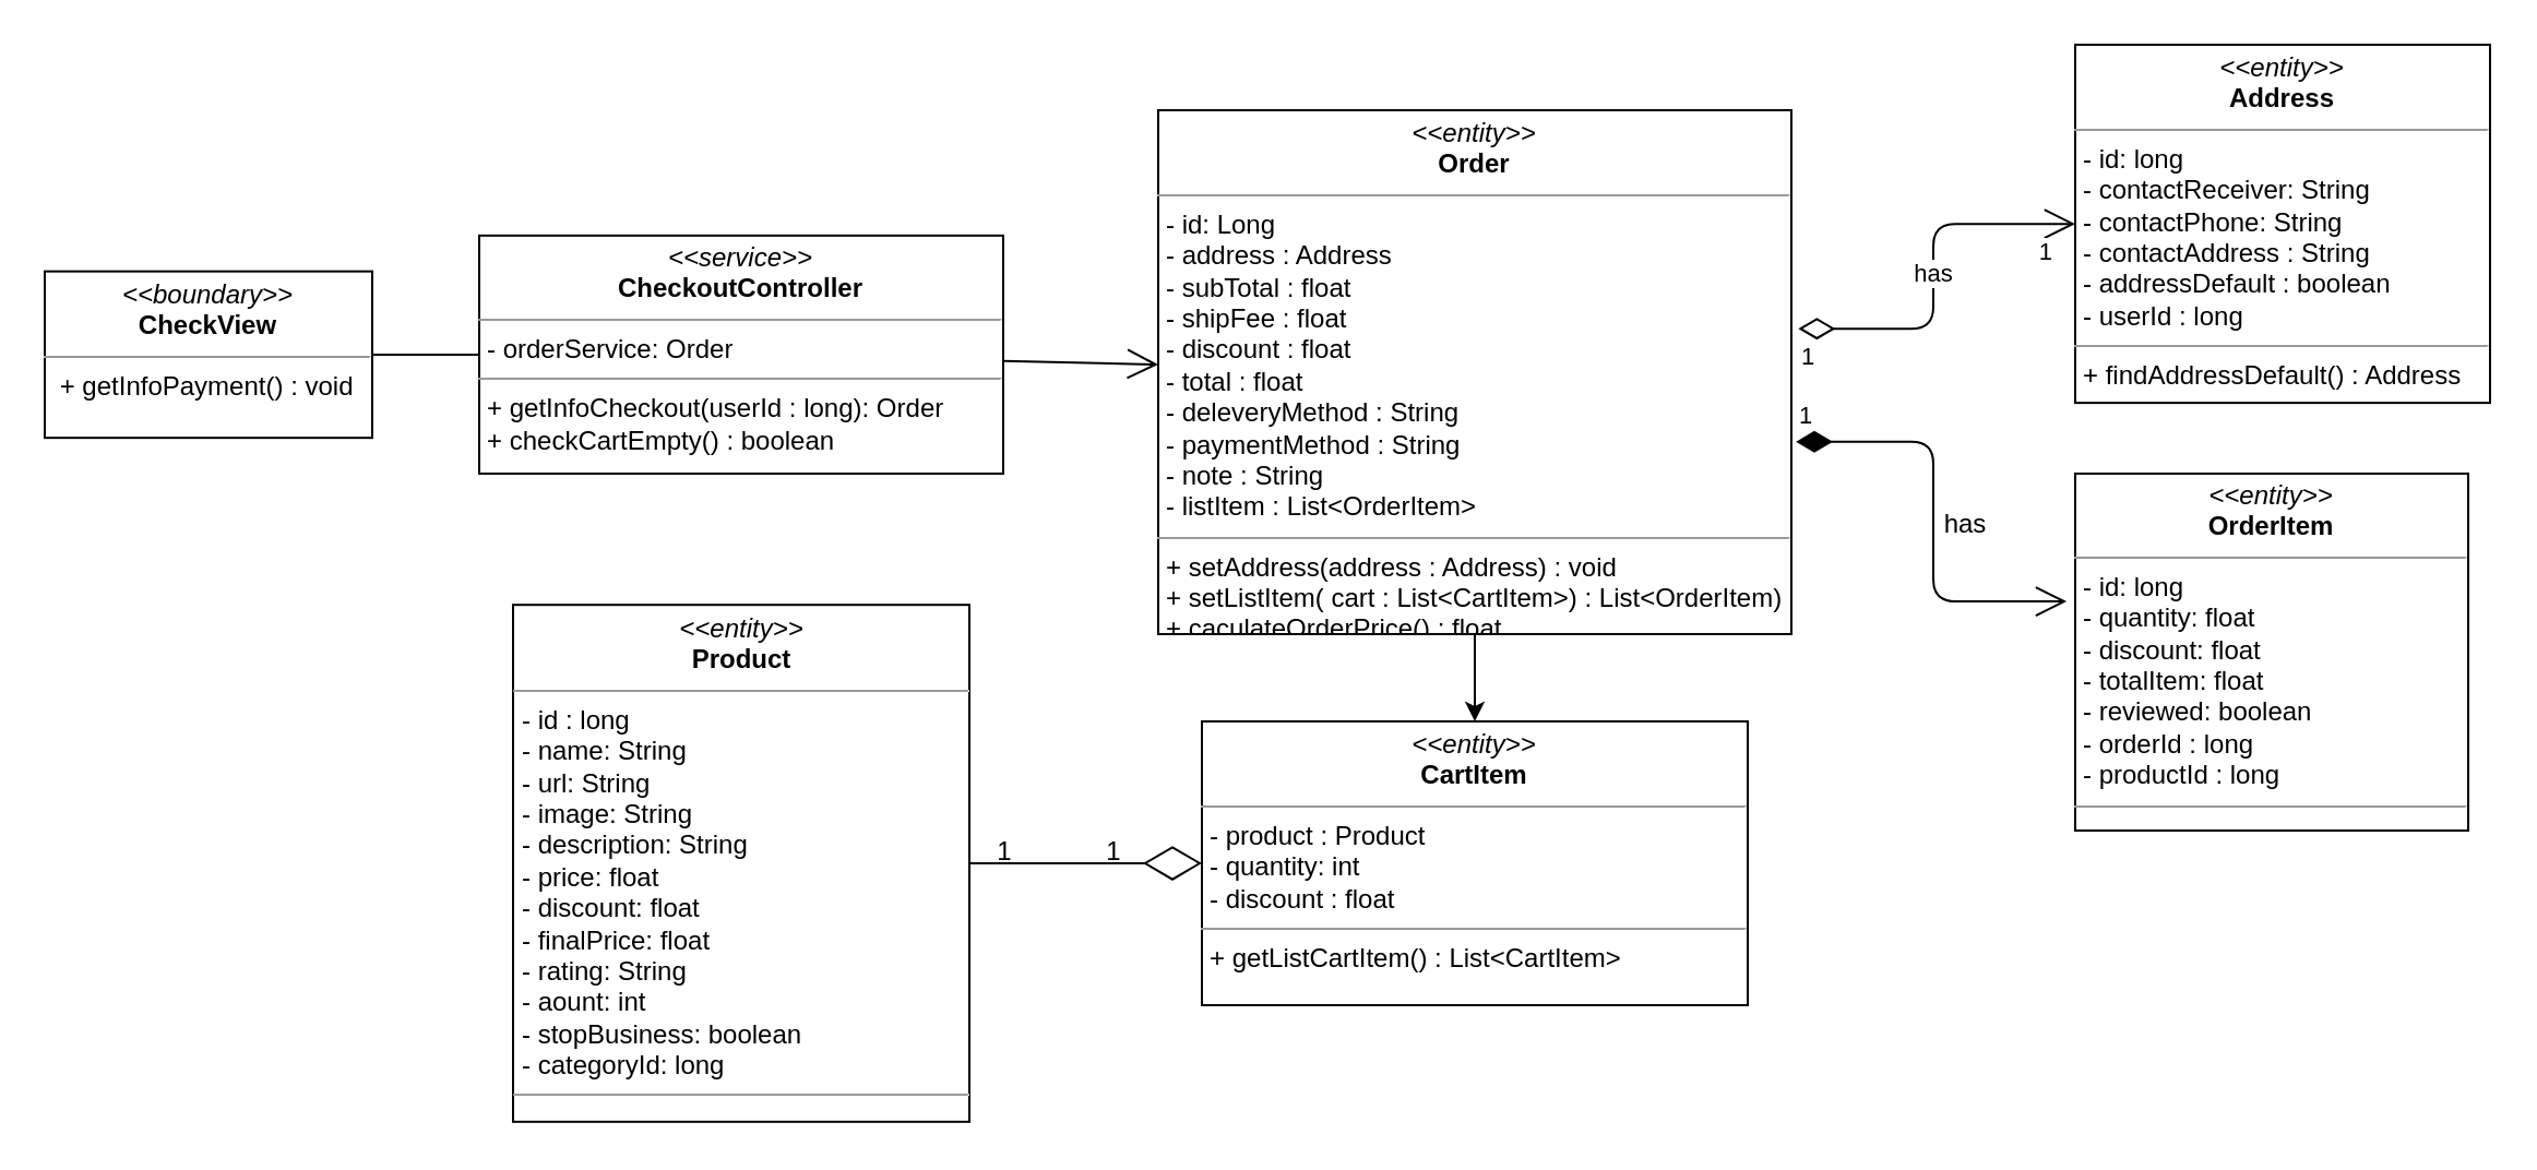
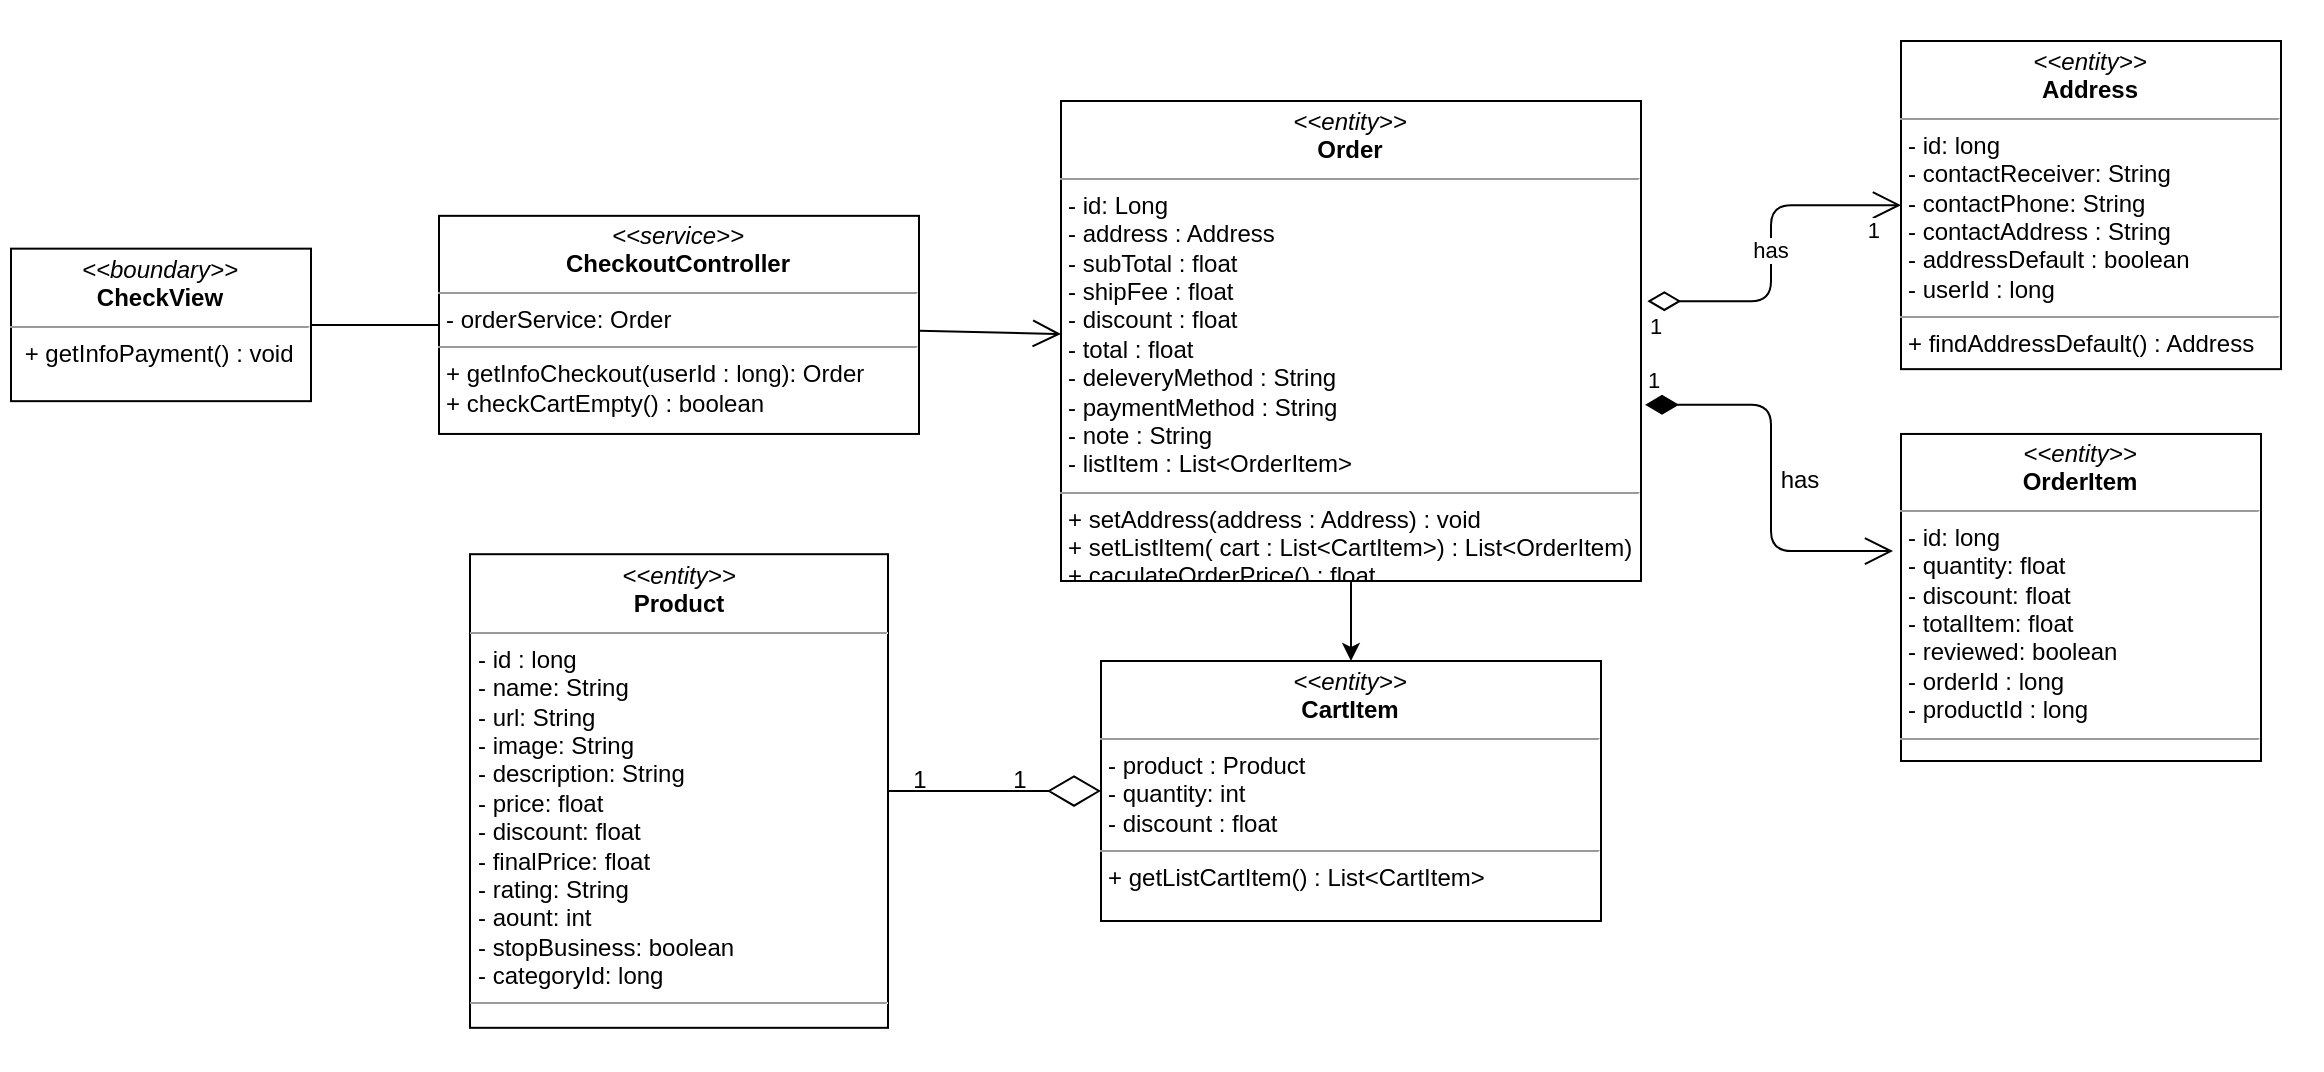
- <mxCell id="2" value="&lt;p style=&quot;margin: 0px ; margin-top: 4px ; text-align: center&quot;&gt;&lt;i&gt;&amp;lt;&amp;lt;boundary&amp;gt;&amp;gt;&lt;/i&gt;&lt;br&gt;&lt;b&gt;CheckView&lt;/b&gt;&lt;/p&gt;&lt;hr size=&quot;1&quot;&gt;&lt;p style=&quot;margin: 0px ; margin-left: 4px&quot;&gt;&lt;span&gt;&amp;nbsp;&lt;/span&gt;&lt;span&gt;+ getInfoPayment() : void&lt;/span&gt;&lt;/p&gt;" style="verticalAlign=top;align=left;overflow=fill;fontSize=12;fontFamily=Helvetica;html=1;" parent="1" vertex="1"><mxGeometry x="20" y="123.83" width="150" height="76.25" as="geometry" /></mxCell>
+ <mxCell id="2" value="&lt;p style=&quot;margin: 0px ; margin-top: 4px ; text-align: center&quot;&gt;&lt;i&gt;&amp;lt;&amp;lt;boundary&amp;gt;&amp;gt;&lt;/i&gt;&lt;br&gt;&lt;b&gt;CheckView&lt;/b&gt;&lt;/p&gt;&lt;hr size=&quot;1&quot;&gt;&lt;p style=&quot;margin: 0px ; margin-left: 4px&quot;&gt;&lt;span&gt;&amp;nbsp;&lt;/span&gt;&lt;span&gt;+ getInfoPayment() : void&lt;/span&gt;&lt;/p&gt;" style="verticalAlign=top;align=left;overflow=fill;fontSize=12;fontFamily=Helvetica;html=1;" parent="1" vertex="1"><mxGeometry x="5" y="123.83" width="150" height="76.25" as="geometry" /></mxCell>
